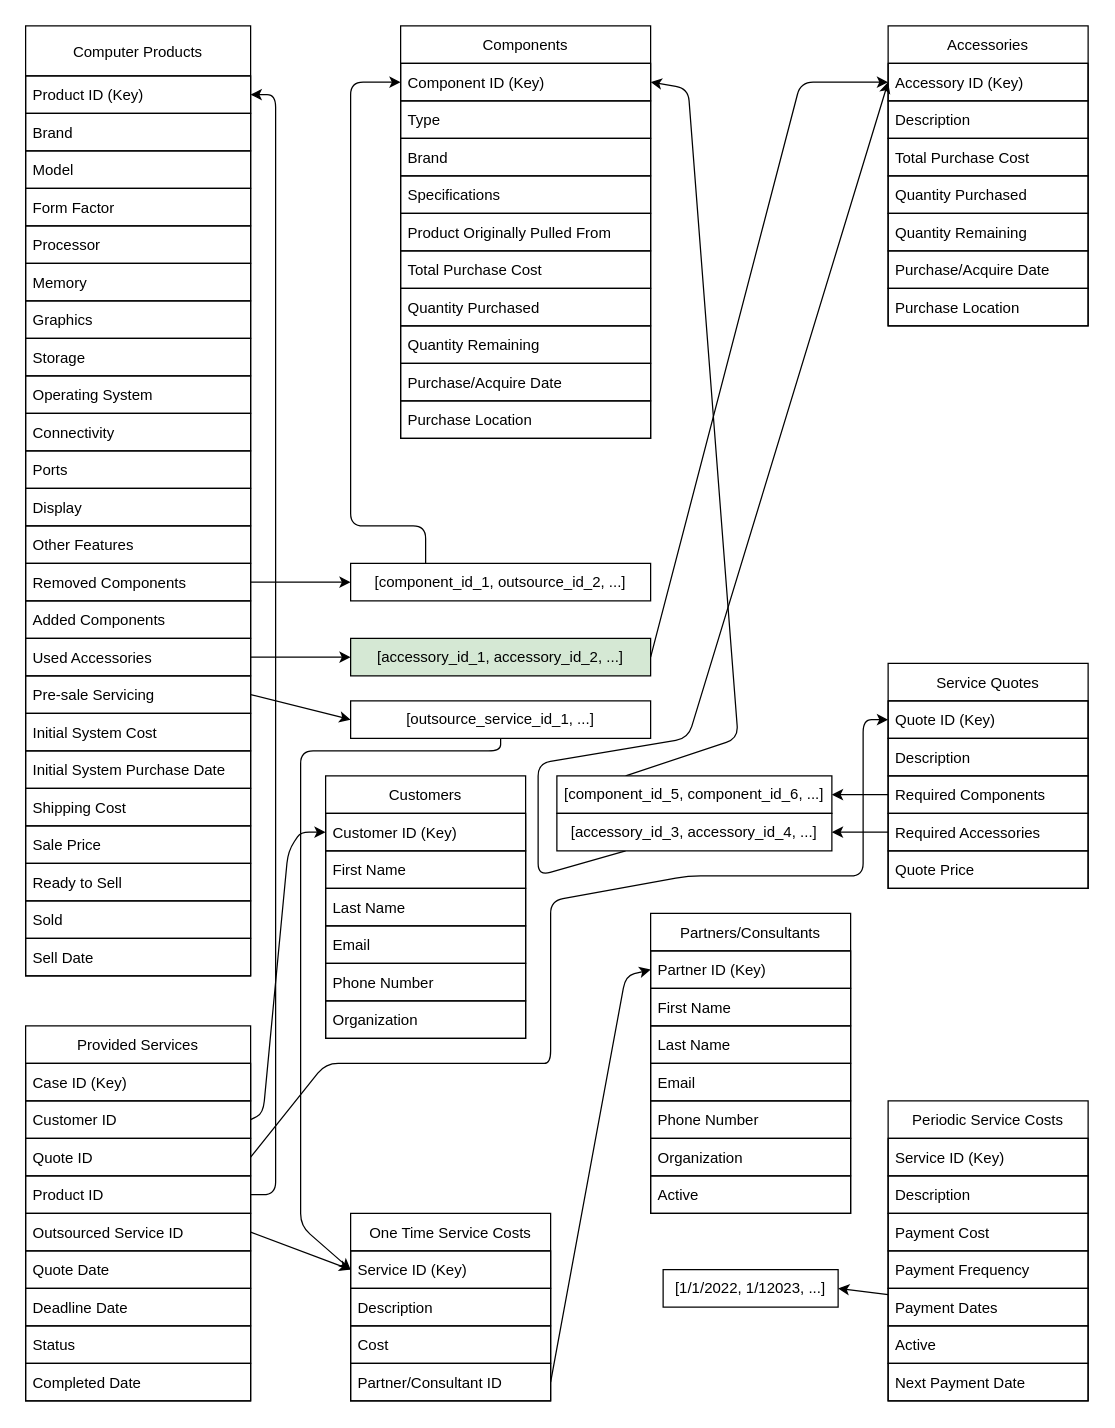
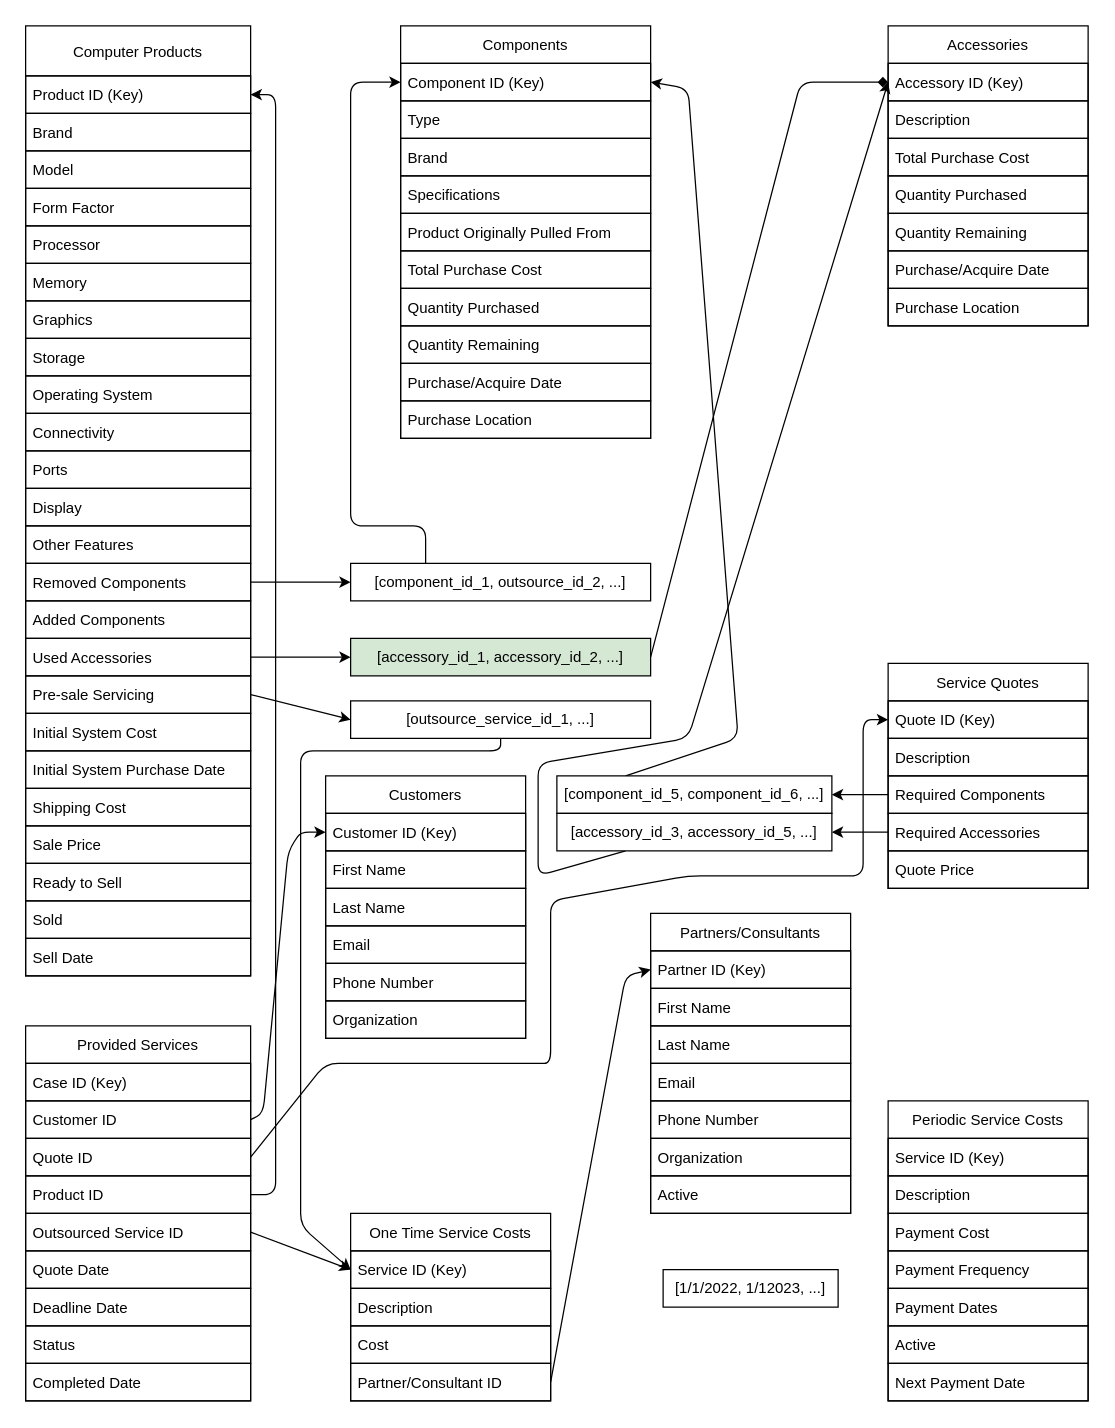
- <mxCell id="49" style="edgeStyle=none;jumpSize=13;html=1;exitX=1;exitY=0.5;exitDx=0;exitDy=0;entryX=0;entryY=0.5;entryDx=0;entryDy=0;" edge="1" parent="1" source="50" target="42"><mxGeometry relative="1" as="geometry"><Array as="points"><mxPoint x="640" y="65" /></Array></mxGeometry></mxCell>
+ <mxCell id="49" style="edgeStyle=none;jumpSize=13;html=1;exitX=1;exitY=0.5;exitDx=0;exitDy=0;entryX=0;entryY=0.5;entryDx=0;entryDy=0;endArrow=diamond;" edge="1" parent="1" source="50" target="42"><mxGeometry relative="1" as="geometry"><Array as="points"><mxPoint x="640" y="65" /></Array></mxGeometry></mxCell>
- <mxCell id="93" value="[accessory_id_3, accessory_id_4, ...]" style="whiteSpace=wrap;html=1;align=center;" vertex="1" parent="1"><mxGeometry x="445" y="650" width="220" height="30" as="geometry" /></mxCell>
+ <mxCell id="93" value="[accessory_id_3, accessory_id_5, ...]" style="whiteSpace=wrap;html=1;align=center;" vertex="1" parent="1"><mxGeometry x="445" y="650" width="220" height="30" as="geometry" /></mxCell>
- <mxCell id="61" style="edgeStyle=none;jumpSize=13;html=1;entryX=1;entryY=0.5;entryDx=0;entryDy=0;" edge="1" parent="1" source="57" target="60"><mxGeometry relative="1" as="geometry" /></mxCell>
